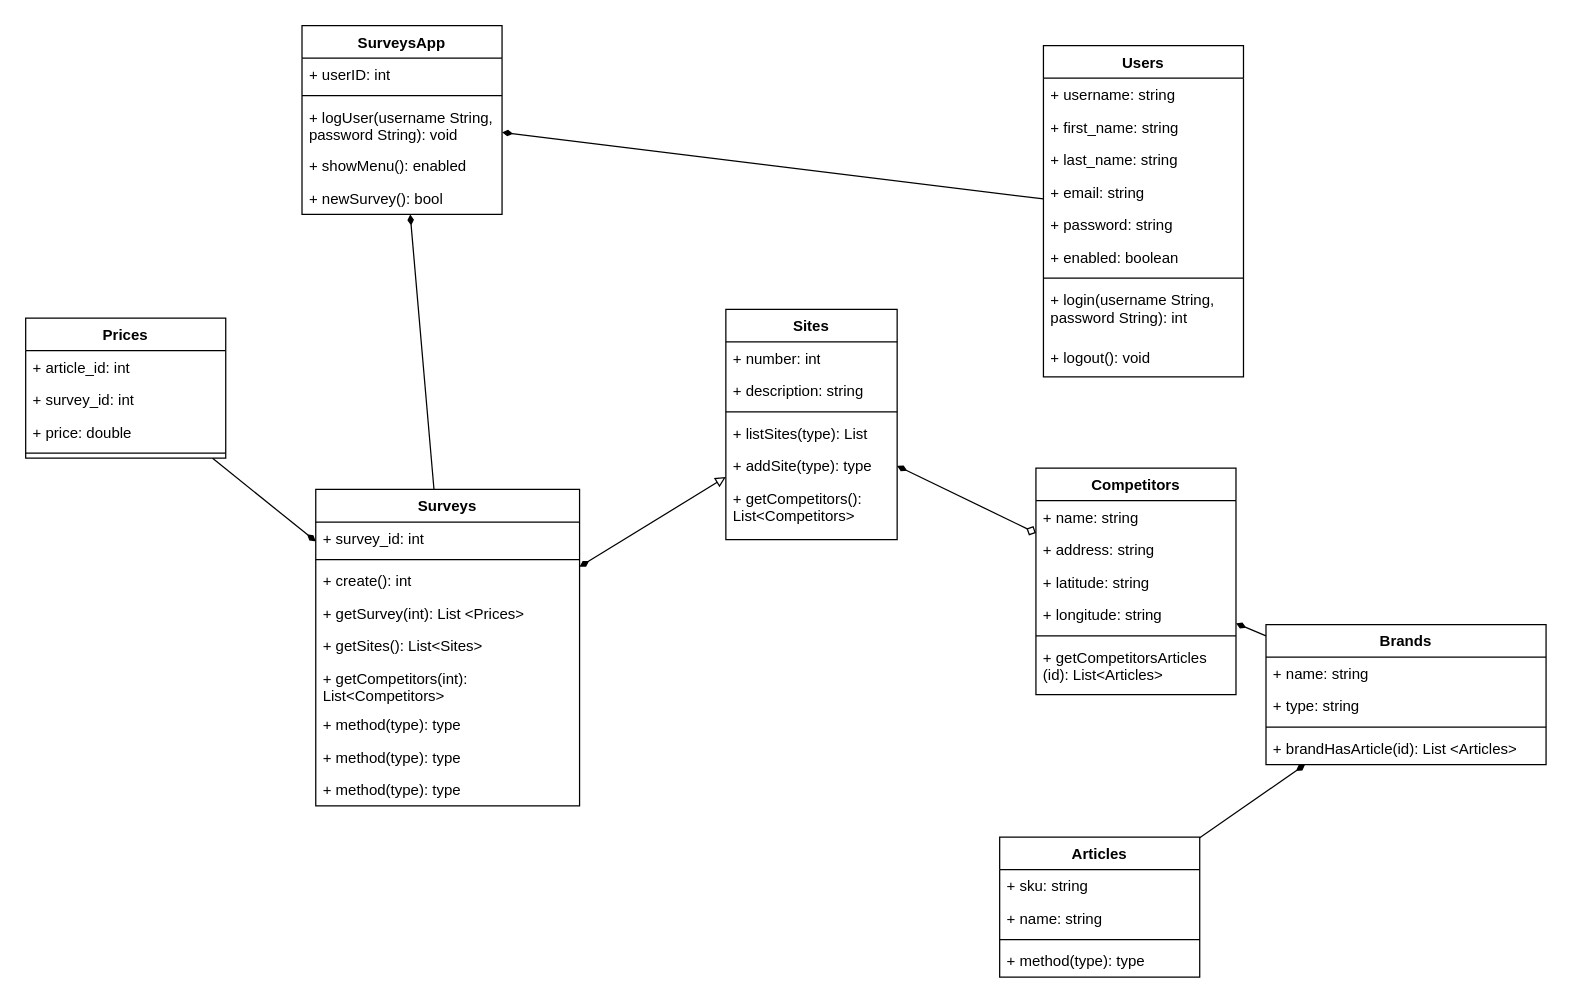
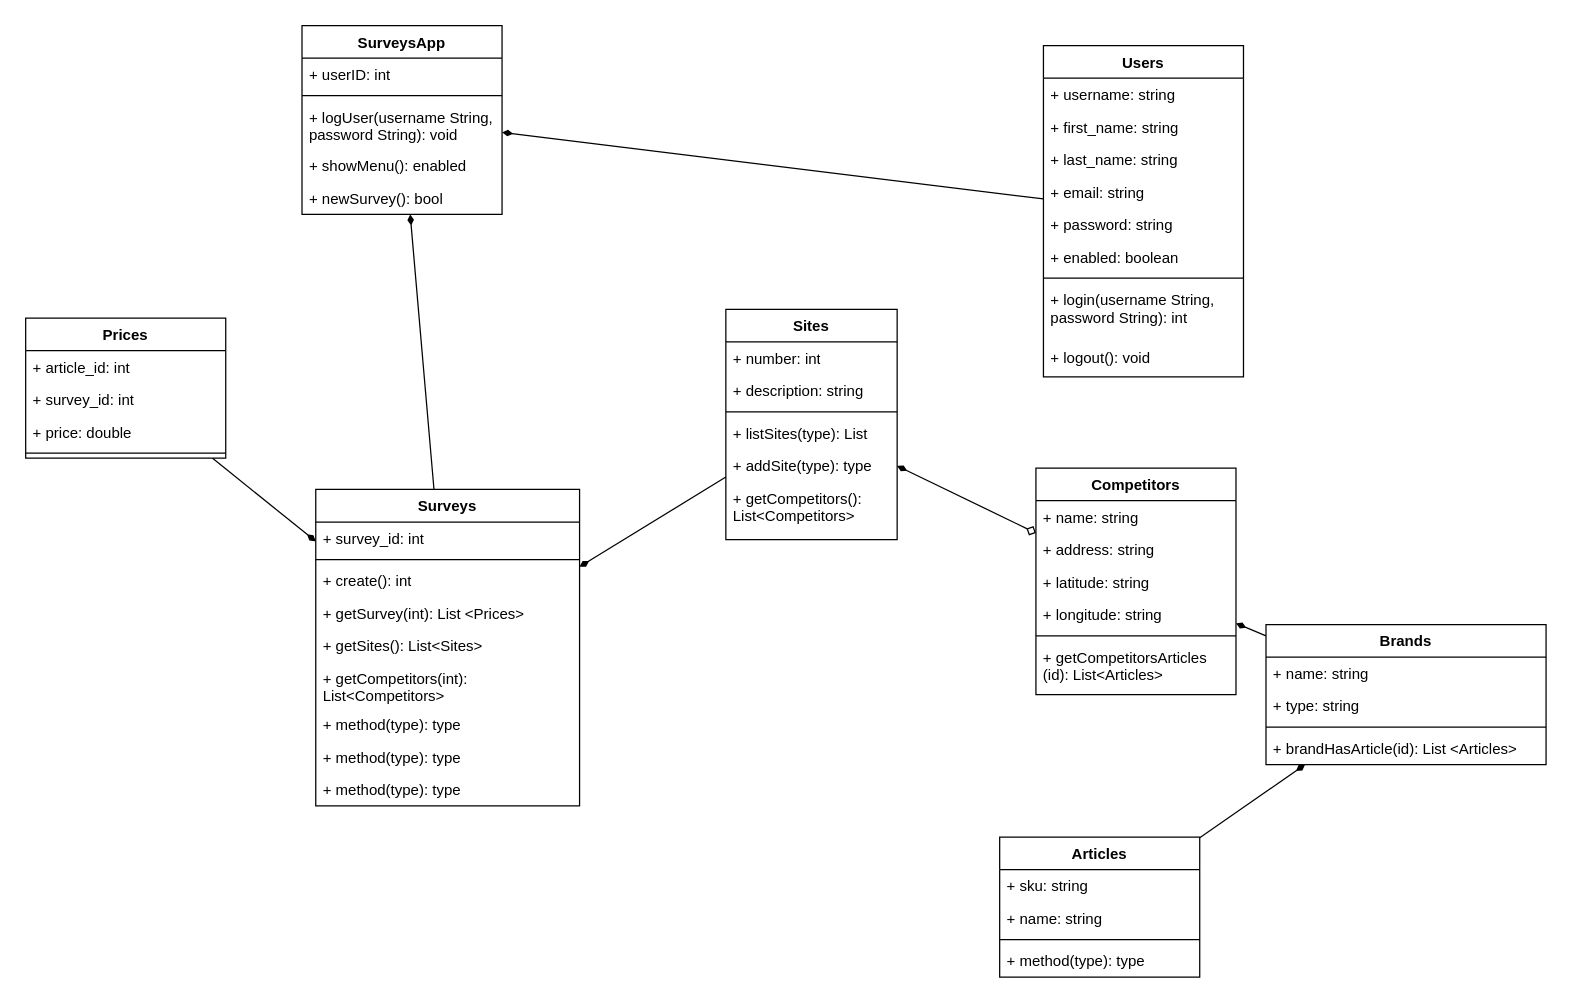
- <mxCell id="60" style="rounded=0;orthogonalLoop=1;jettySize=auto;html=1;endArrow=block;endFill=0;startArrow=diamondThin;startFill=1;" edge="1" parent="1" source="2" target="12"><mxGeometry relative="1" as="geometry"><mxPoint x="473" y="530" as="sourcePoint" /><mxPoint x="639" y="544" as="targetPoint" /></mxGeometry></mxCell>
+ <mxCell id="60" style="rounded=0;orthogonalLoop=1;jettySize=auto;html=1;endArrow=none;endFill=0;startArrow=diamondThin;startFill=1;" edge="1" parent="1" source="2" target="12"><mxGeometry relative="1" as="geometry"><mxPoint x="473" y="530" as="sourcePoint" /><mxPoint x="639" y="544" as="targetPoint" /></mxGeometry></mxCell>
